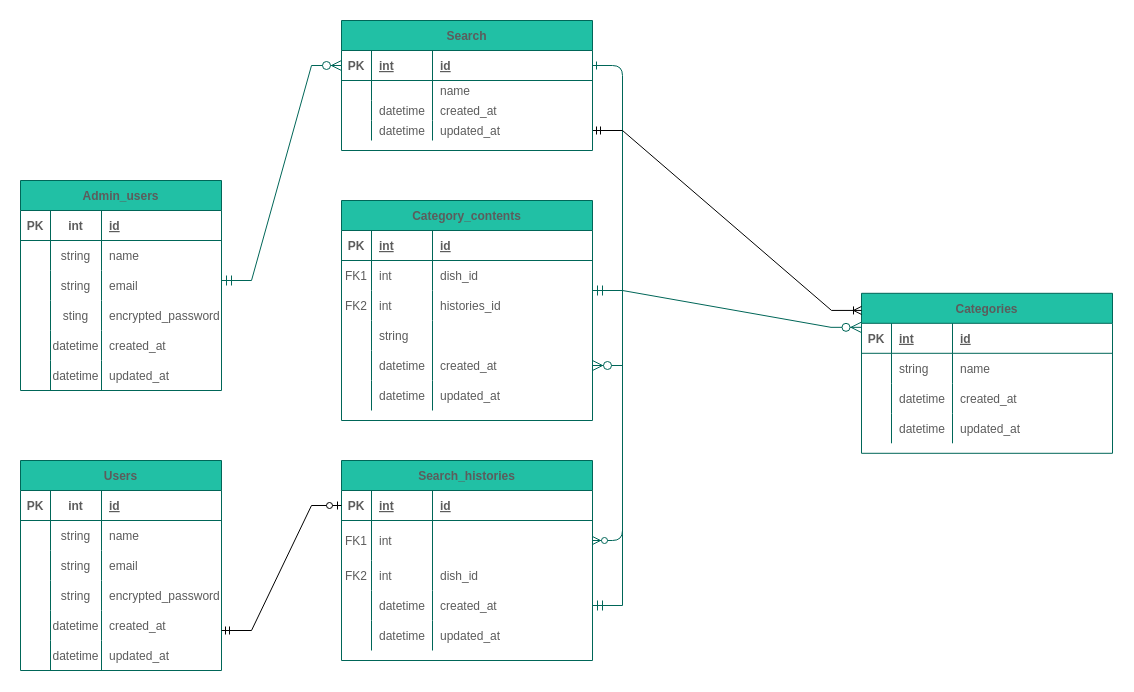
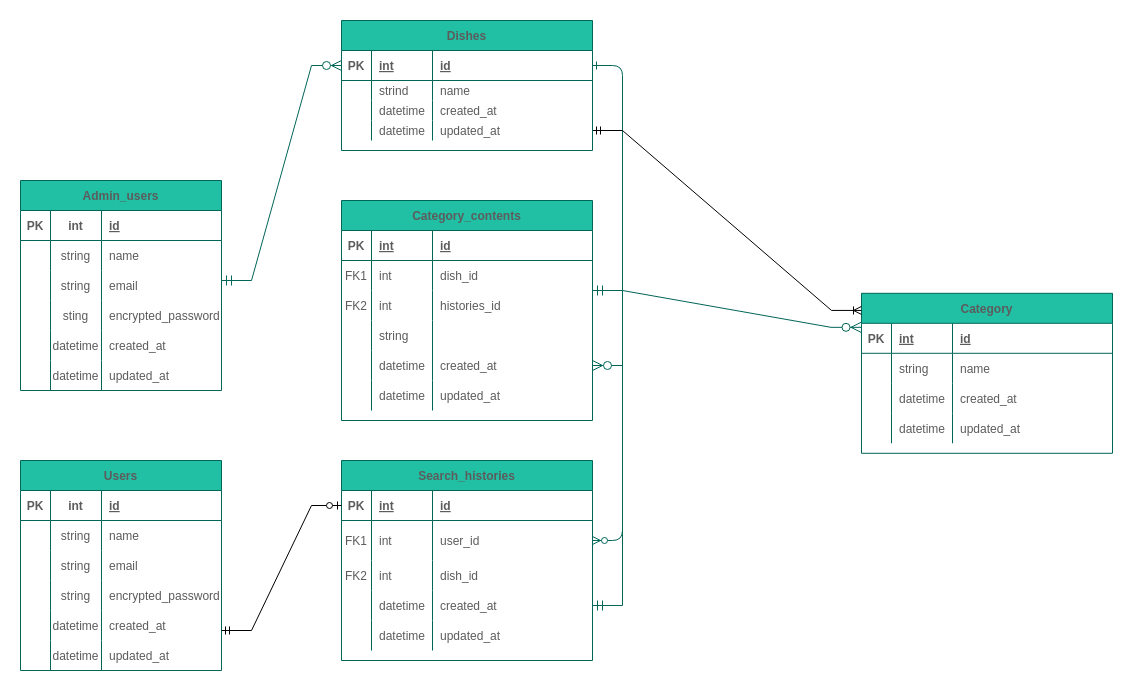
- <mxCell id="120" value="Search" style="shape=table;startSize=30;container=1;collapsible=1;childLayout=tableLayout;fixedRows=1;rowLines=0;fontStyle=1;align=center;resizeLast=1;labelBackgroundColor=none;fillColor=#21C0A5;strokeColor=#006658;fontColor=#5C5C5C;" parent="1" vertex="1"><mxGeometry x="341" y="20" width="251" height="130" as="geometry" /></mxCell>
+ <mxCell id="120" value="Dishes" style="shape=table;startSize=30;container=1;collapsible=1;childLayout=tableLayout;fixedRows=1;rowLines=0;fontStyle=1;align=center;resizeLast=1;labelBackgroundColor=none;fillColor=#21C0A5;strokeColor=#006658;fontColor=#5C5C5C;" parent="1" vertex="1"><mxGeometry x="341" y="20" width="251" height="130" as="geometry" /></mxCell>
+ <mxCell id="127" value="strind" style="shape=partialRectangle;overflow=hidden;connectable=0;fillColor=none;top=0;left=0;bottom=0;right=0;align=left;spacingLeft=6;labelBackgroundColor=none;strokeColor=#006658;fontColor=#5C5C5C;" parent="125" vertex="1"><mxGeometry x="30" width="61" height="20" as="geometry"><mxRectangle width="61" height="20" as="alternateBounds" /></mxGeometry></mxCell>
- <mxCell id="98" value="Categories" style="shape=table;startSize=30;container=1;collapsible=1;childLayout=tableLayout;fixedRows=1;rowLines=0;fontStyle=1;align=center;resizeLast=1;labelBackgroundColor=none;fillColor=#21C0A5;strokeColor=#006658;fontColor=#5C5C5C;" parent="1" vertex="1"><mxGeometry x="861" y="292.81" width="251" height="160" as="geometry" /></mxCell>
+ <mxCell id="98" value="Category" style="shape=table;startSize=30;container=1;collapsible=1;childLayout=tableLayout;fixedRows=1;rowLines=0;fontStyle=1;align=center;resizeLast=1;labelBackgroundColor=none;fillColor=#21C0A5;strokeColor=#006658;fontColor=#5C5C5C;" parent="1" vertex="1"><mxGeometry x="861" y="292.81" width="251" height="160" as="geometry" /></mxCell>
+ <mxCell id="36" value="user_id" style="shape=partialRectangle;overflow=hidden;connectable=0;fillColor=none;top=0;left=0;bottom=0;right=0;align=left;spacingLeft=6;labelBackgroundColor=none;strokeColor=#006658;fontColor=#5C5C5C;" parent="33" vertex="1"><mxGeometry x="91" width="160" height="40" as="geometry"><mxRectangle width="160" height="40" as="alternateBounds" /></mxGeometry></mxCell>
